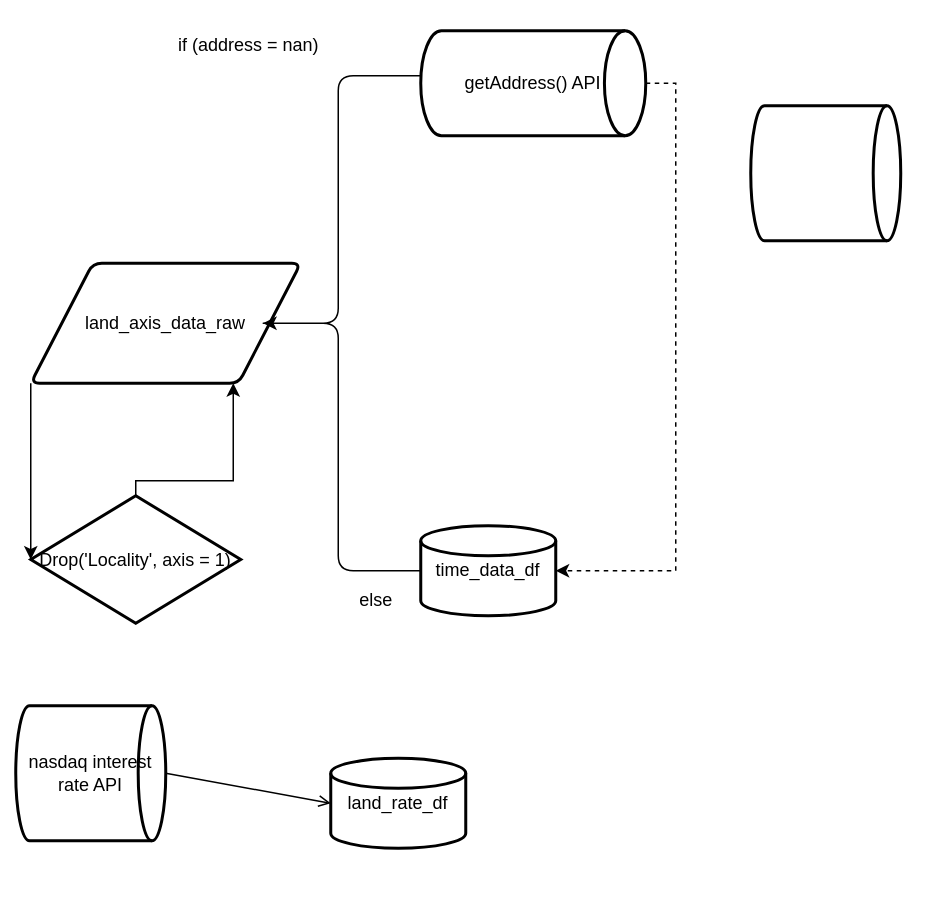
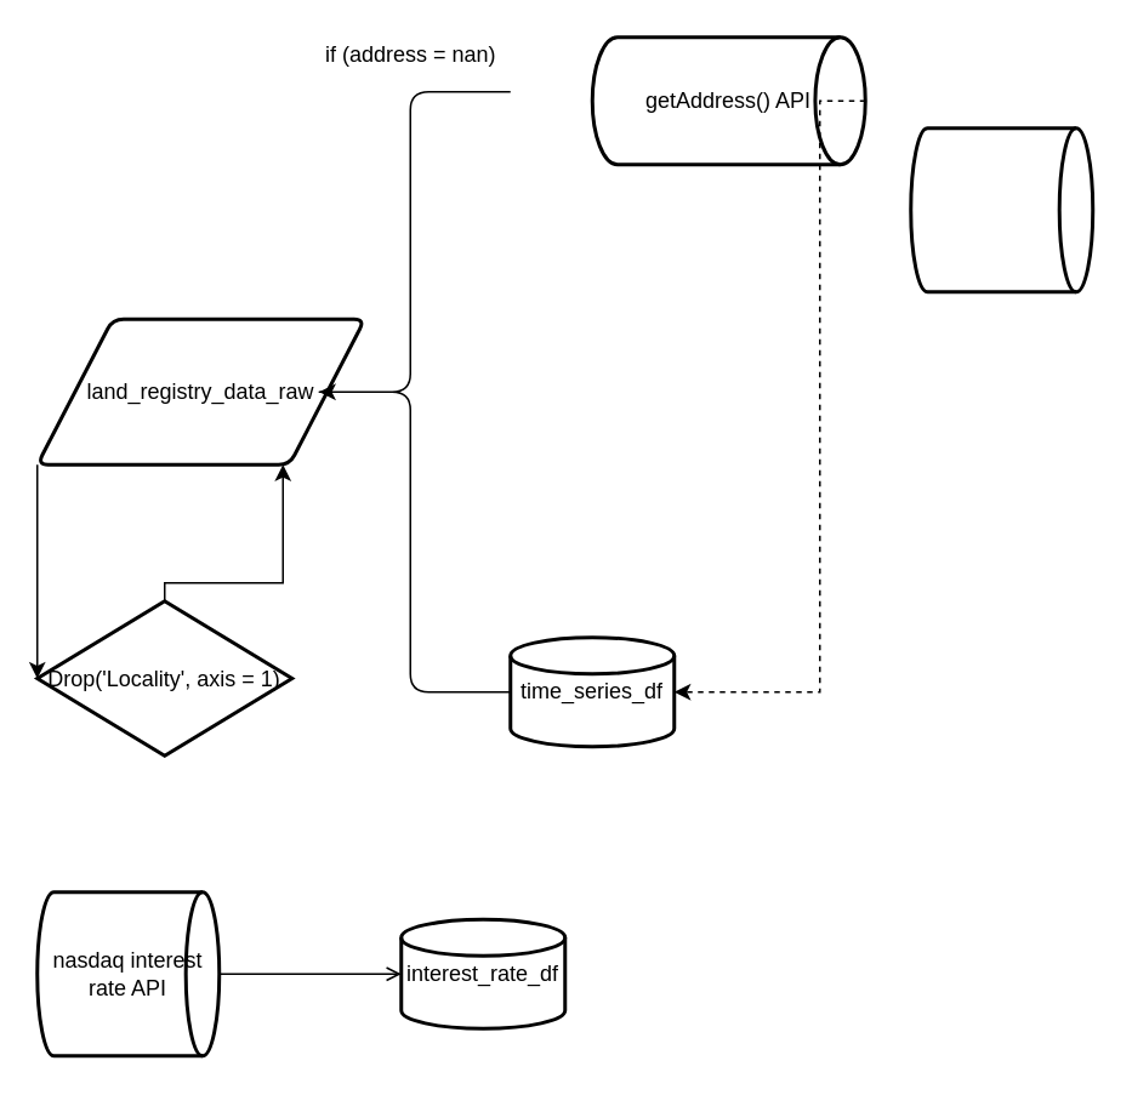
- <mxCell id="9" value="if (address = nan)" style="text;html=1;align=center;verticalAlign=middle;resizable=0;points=[];autosize=1;strokeColor=none;fillColor=none;" vertex="1" parent="1"><mxGeometry x="110" y="20" width="110" height="20" as="geometry" /></mxCell>
+ <mxCell id="9" value="if (address = nan)" style="text;html=1;align=center;verticalAlign=middle;resizable=0;points=[];autosize=1;strokeColor=none;fillColor=none;" vertex="1" parent="1"><mxGeometry x="170" y="20" width="110" height="20" as="geometry" /></mxCell>
- <mxCell id="4" value="getAddress() API" style="strokeWidth=2;html=1;shape=mxgraph.flowchart.direct_data;whiteSpace=wrap;" vertex="1" parent="1"><mxGeometry x="280" y="20" width="150" height="70" as="geometry" /></mxCell>
+ <mxCell id="4" value="getAddress() API" style="strokeWidth=2;html=1;shape=mxgraph.flowchart.direct_data;whiteSpace=wrap;" vertex="1" parent="1"><mxGeometry x="325" y="20" width="150" height="70" as="geometry" /></mxCell>
- <mxCell id="3" value="land_axis_data_raw" style="shape=parallelogram;html=1;strokeWidth=2;perimeter=parallelogramPerimeter;whiteSpace=wrap;rounded=1;arcSize=12;size=0.23;" vertex="1" parent="1"><mxGeometry x="20" y="175" width="180" height="80" as="geometry" /></mxCell>
+ <mxCell id="3" value="land_registry_data_raw" style="shape=parallelogram;html=1;strokeWidth=2;perimeter=parallelogramPerimeter;whiteSpace=wrap;rounded=1;arcSize=12;size=0.23;" vertex="1" parent="1"><mxGeometry x="20" y="175" width="180" height="80" as="geometry" /></mxCell>
- <mxCell id="2" value="time_data_df" style="strokeWidth=2;html=1;shape=mxgraph.flowchart.database;whiteSpace=wrap;" vertex="1" parent="1"><mxGeometry x="280" y="350" width="90" height="60" as="geometry" /></mxCell>
+ <mxCell id="2" value="time_series_df" style="strokeWidth=2;html=1;shape=mxgraph.flowchart.database;whiteSpace=wrap;" vertex="1" parent="1"><mxGeometry x="280" y="350" width="90" height="60" as="geometry" /></mxCell>
- <mxCell id="10" value="else" style="text;html=1;align=center;verticalAlign=middle;resizable=0;points=[];autosize=1;strokeColor=none;fillColor=none;" vertex="1" parent="1"><mxGeometry x="230" y="390" width="40" height="20" as="geometry" /></mxCell>
- <mxCell id="12" value="nasdaq interest rate API" style="strokeWidth=2;html=1;shape=mxgraph.flowchart.direct_data;whiteSpace=wrap;align=center;" vertex="1" parent="1"><mxGeometry x="10" y="470" width="100" height="90" as="geometry" /></mxCell>
+ <mxCell id="12" value="nasdaq interest rate API" style="strokeWidth=2;html=1;shape=mxgraph.flowchart.direct_data;whiteSpace=wrap;align=center;" vertex="1" parent="1"><mxGeometry x="20" y="490" width="100" height="90" as="geometry" /></mxCell>
- <mxCell id="13" value="land_rate_df" style="strokeWidth=2;html=1;shape=mxgraph.flowchart.database;whiteSpace=wrap;" vertex="1" parent="1"><mxGeometry x="220" y="505" width="90" height="60" as="geometry" /></mxCell>
+ <mxCell id="13" value="interest_rate_df" style="strokeWidth=2;html=1;shape=mxgraph.flowchart.database;whiteSpace=wrap;" vertex="1" parent="1"><mxGeometry x="220" y="505" width="90" height="60" as="geometry" /></mxCell>
